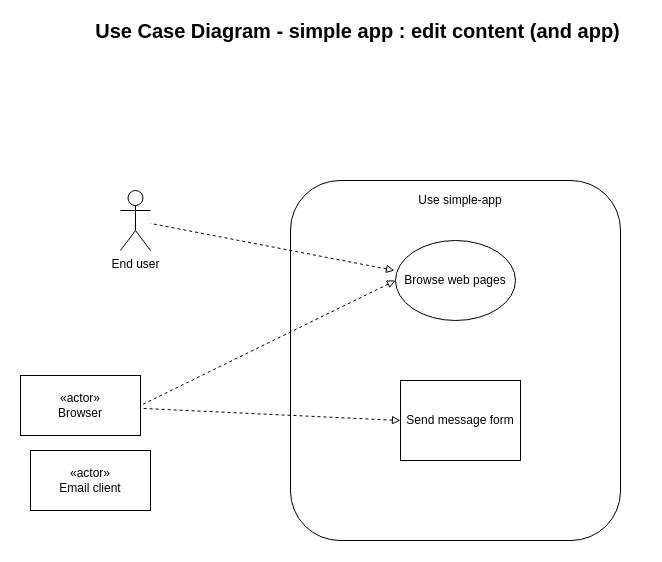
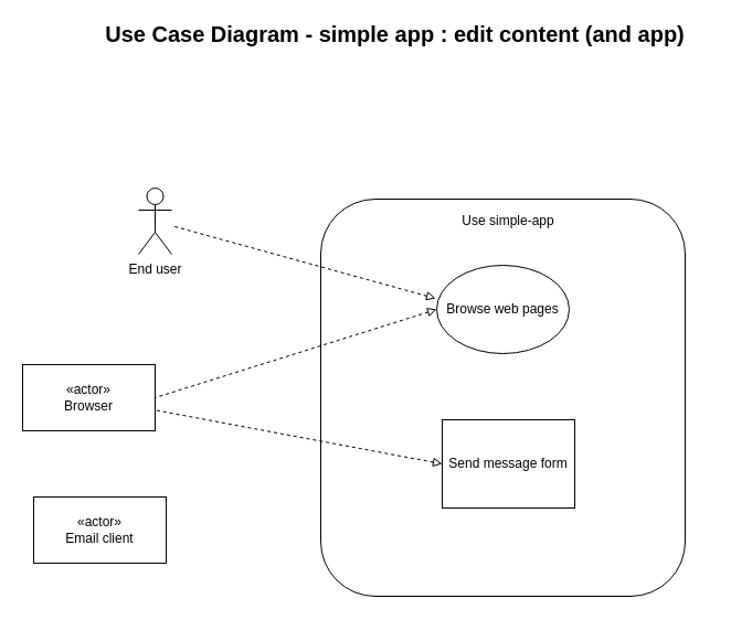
- <mxCell id="5" value="End user" style="shape=umlActor;verticalLabelPosition=bottom;labelBackgroundColor=#ffffff;verticalAlign=top;html=1;outlineConnect=0;" parent="1" vertex="1"><mxGeometry x="120" y="190" width="30" height="60" as="geometry" /></mxCell>
+ <mxCell id="5" value="End user" style="shape=umlActor;verticalLabelPosition=bottom;labelBackgroundColor=#ffffff;verticalAlign=top;html=1;outlineConnect=0;" parent="1" vertex="1"><mxGeometry x="125" y="170" width="30" height="60" as="geometry" /></mxCell>
- <mxCell id="6" value="«actor»&lt;br&gt;Browser" style="rounded=0;whiteSpace=wrap;html=1;" parent="1" vertex="1"><mxGeometry x="20" y="375" width="120" height="60" as="geometry" /></mxCell>
+ <mxCell id="6" value="«actor»&lt;br&gt;Browser" style="rounded=0;whiteSpace=wrap;html=1;" parent="1" vertex="1"><mxGeometry x="20" y="330" width="120" height="60" as="geometry" /></mxCell>
